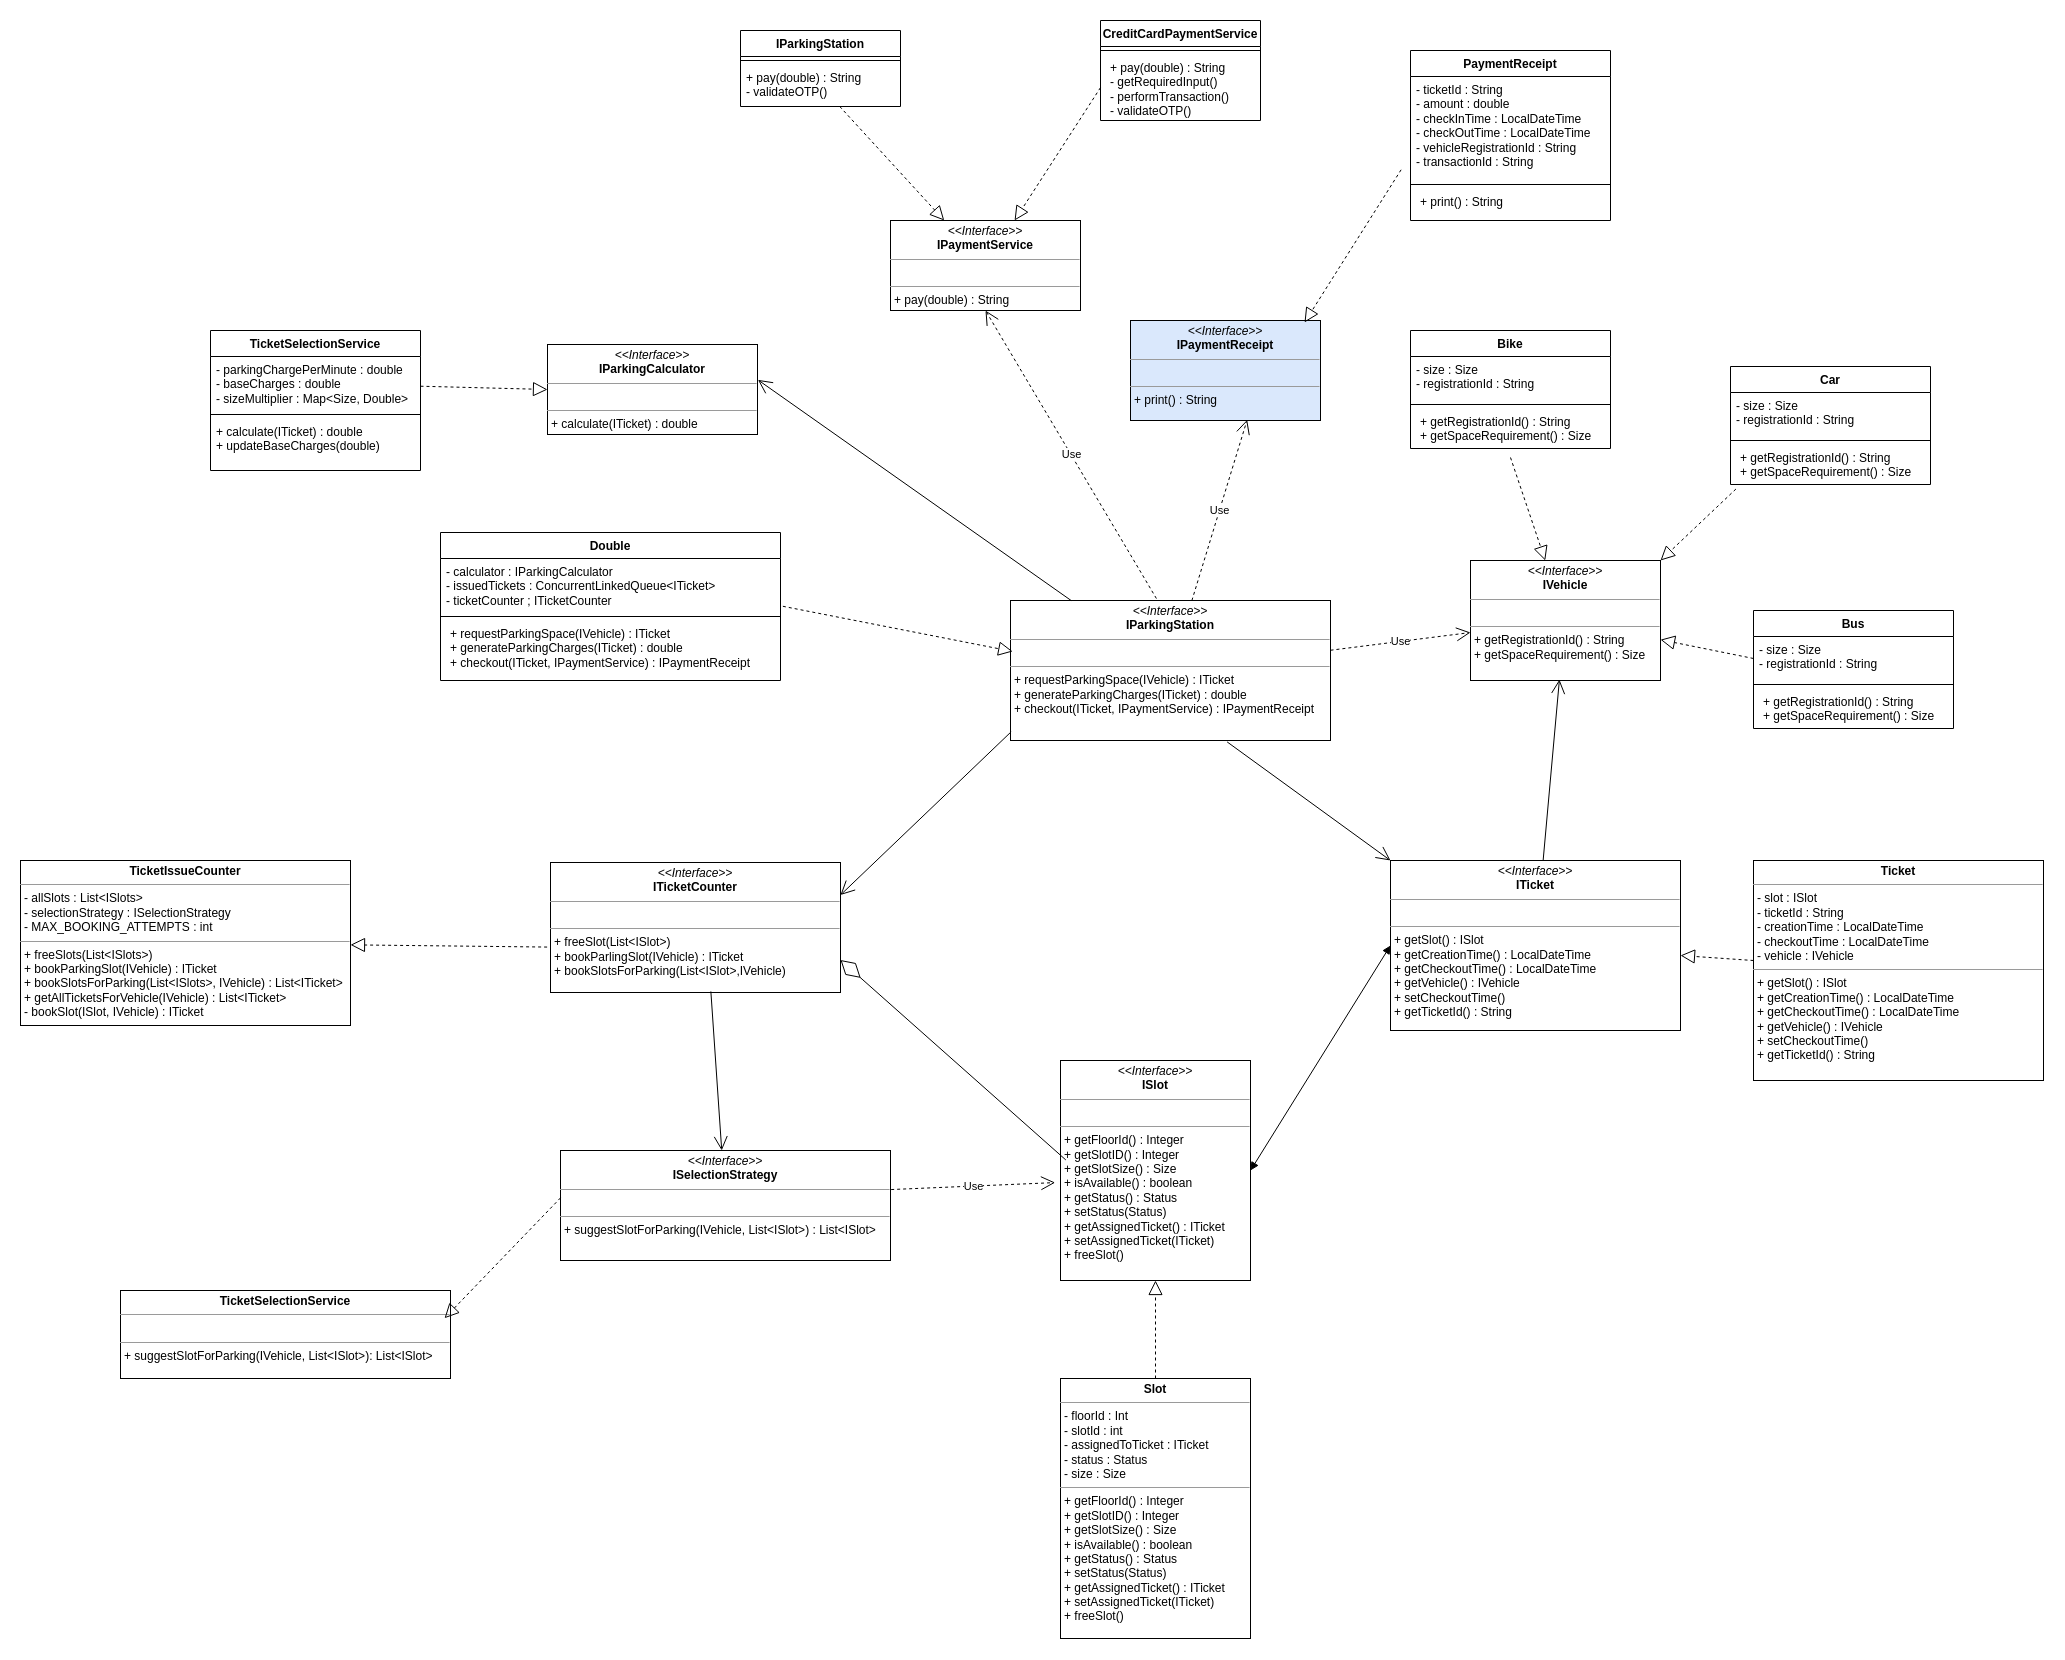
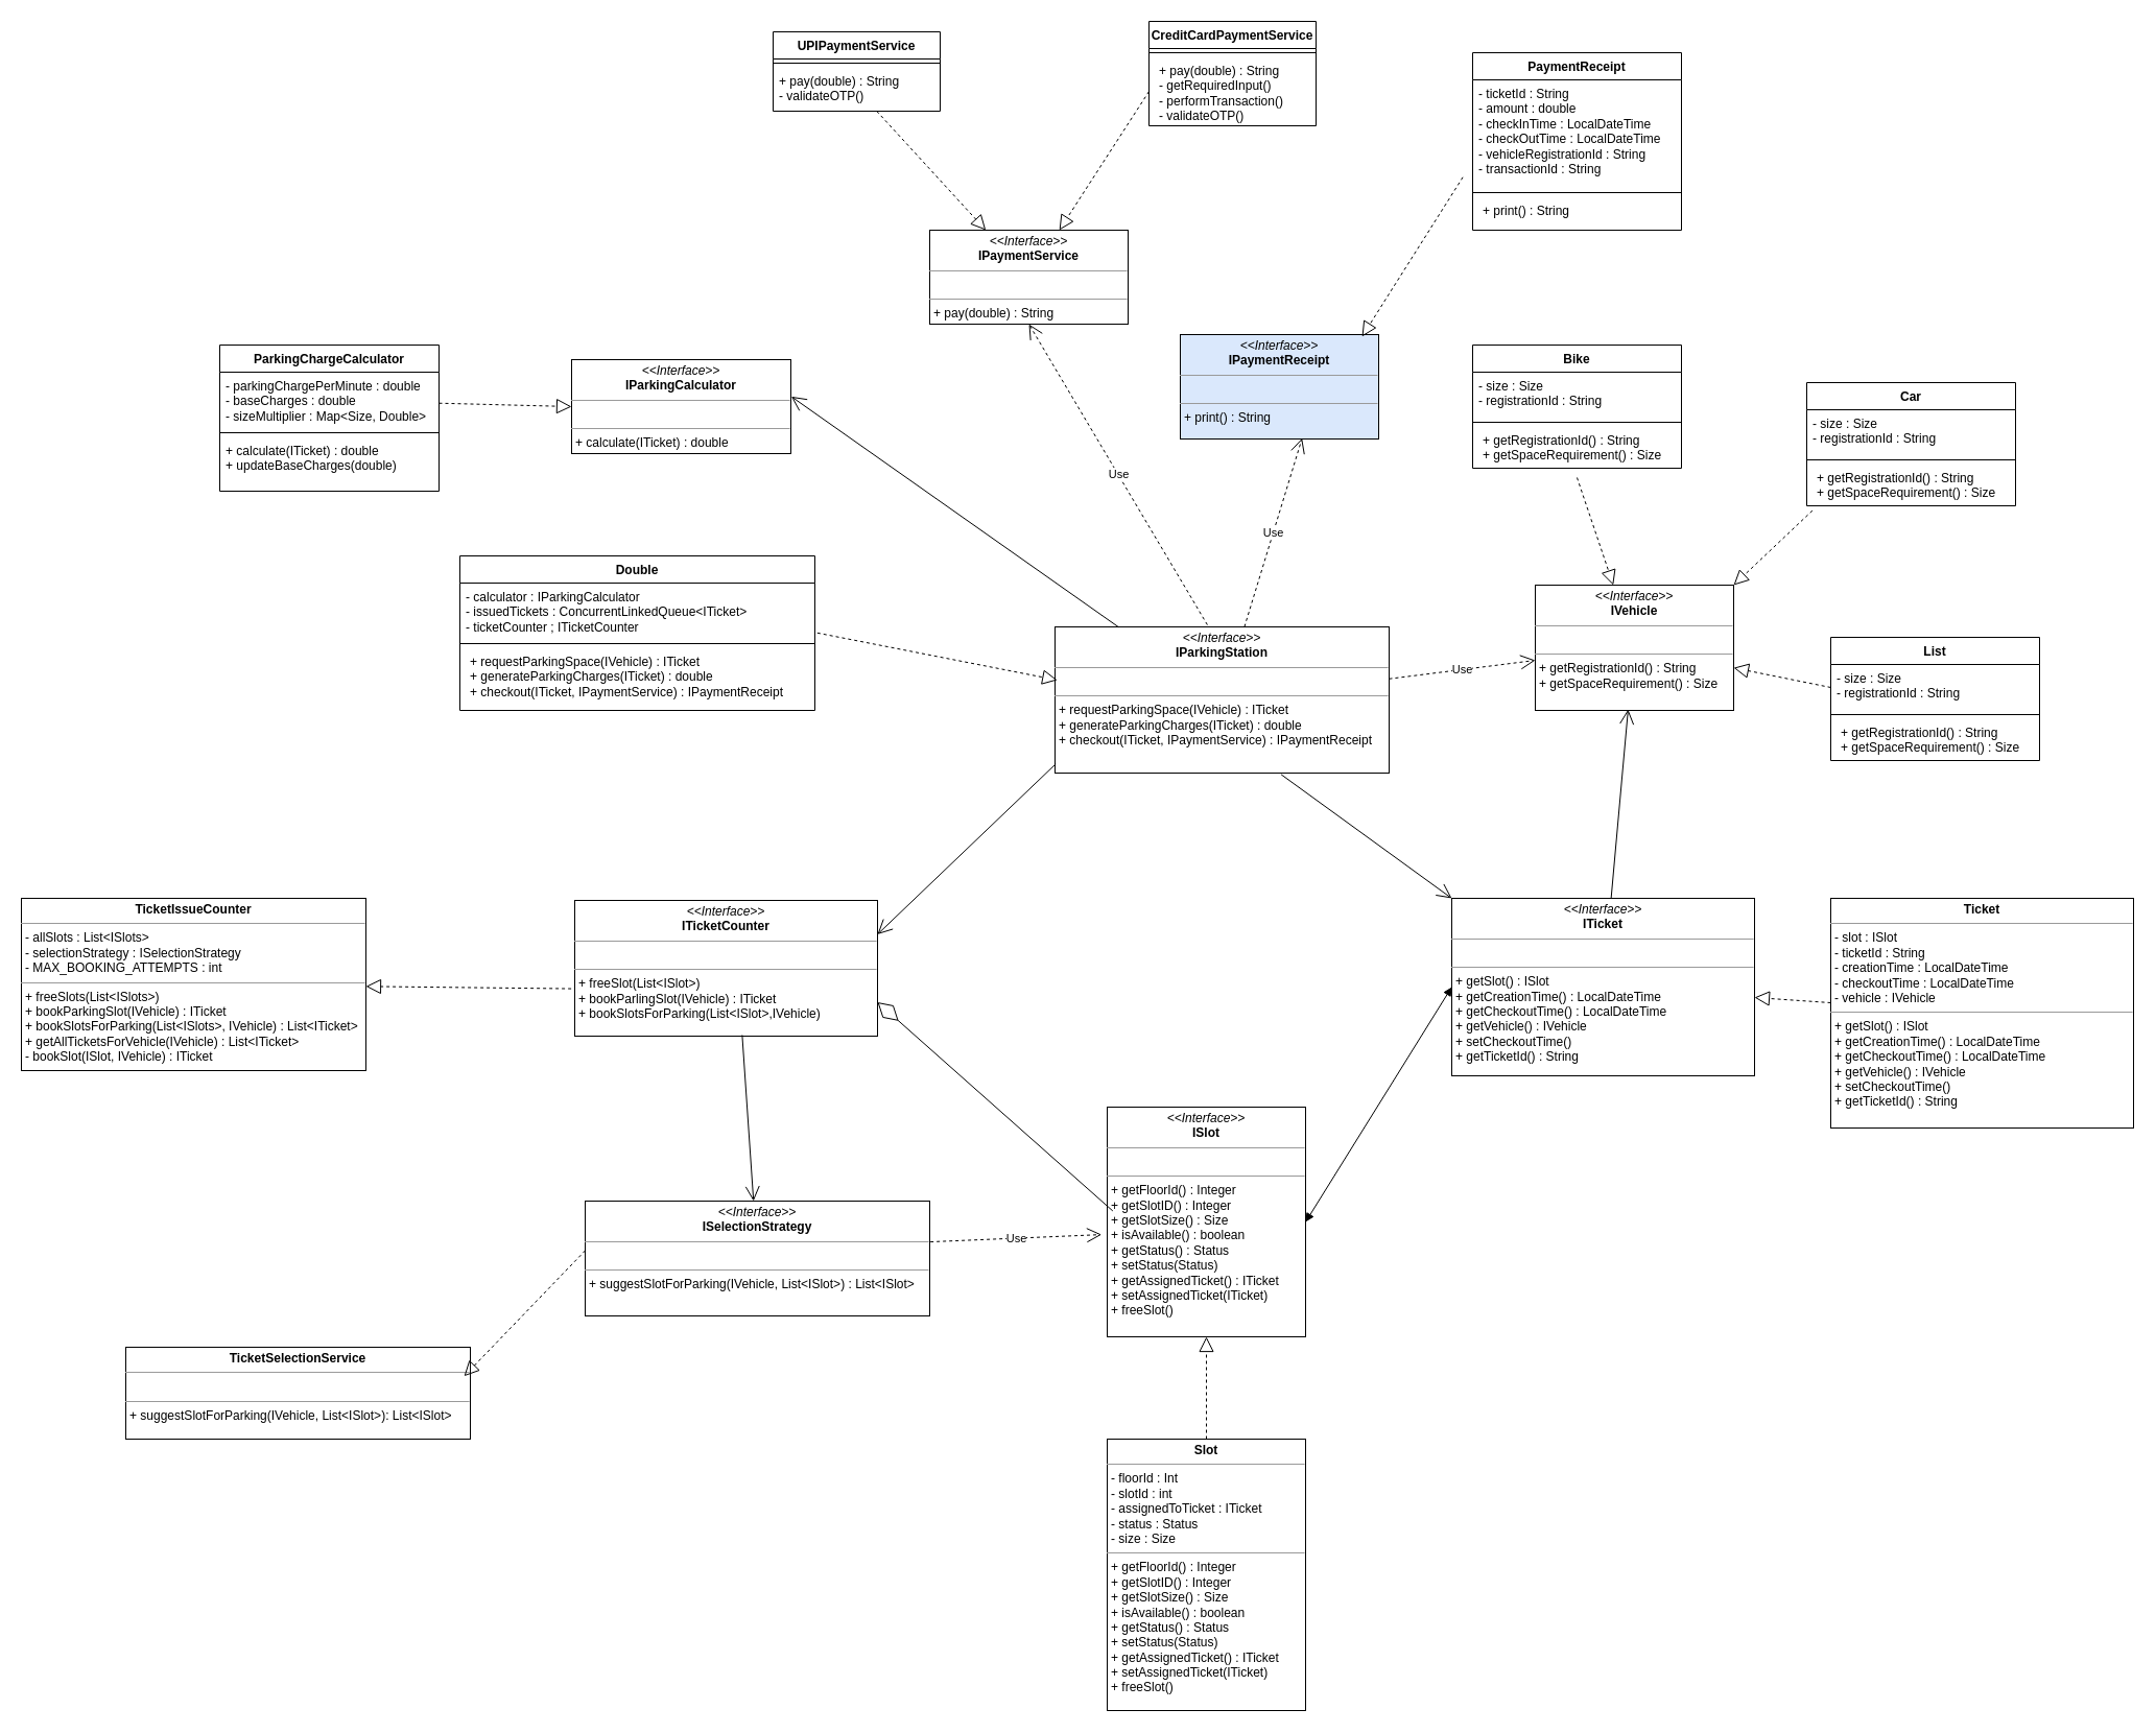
- <mxCell id="41" value="IParkingStation" style="swimlane;fontStyle=1;align=center;verticalAlign=top;childLayout=stackLayout;horizontal=1;startSize=26;horizontalStack=0;resizeParent=1;resizeParentMax=0;resizeLast=0;collapsible=1;marginBottom=0;whiteSpace=wrap;html=1;" parent="1" vertex="1"><mxGeometry x="740" y="30" width="160" height="76" as="geometry" /></mxCell>
+ <mxCell id="41" value="UPIPaymentService" style="swimlane;fontStyle=1;align=center;verticalAlign=top;childLayout=stackLayout;horizontal=1;startSize=26;horizontalStack=0;resizeParent=1;resizeParentMax=0;resizeLast=0;collapsible=1;marginBottom=0;whiteSpace=wrap;html=1;" parent="1" vertex="1"><mxGeometry x="740" y="30" width="160" height="76" as="geometry" /></mxCell>
- <mxCell id="46" value="TicketSelectionService" style="swimlane;fontStyle=1;align=center;verticalAlign=top;childLayout=stackLayout;horizontal=1;startSize=26;horizontalStack=0;resizeParent=1;resizeParentMax=0;resizeLast=0;collapsible=1;marginBottom=0;whiteSpace=wrap;html=1;" parent="1" vertex="1"><mxGeometry x="210" y="330" width="210" height="140" as="geometry" /></mxCell>
+ <mxCell id="46" value="ParkingChargeCalculator" style="swimlane;fontStyle=1;align=center;verticalAlign=top;childLayout=stackLayout;horizontal=1;startSize=26;horizontalStack=0;resizeParent=1;resizeParentMax=0;resizeLast=0;collapsible=1;marginBottom=0;whiteSpace=wrap;html=1;" parent="1" vertex="1"><mxGeometry x="210" y="330" width="210" height="140" as="geometry" /></mxCell>
- <mxCell id="11" value="Bus" style="swimlane;fontStyle=1;align=center;verticalAlign=top;childLayout=stackLayout;horizontal=1;startSize=26;horizontalStack=0;resizeParent=1;resizeParentMax=0;resizeLast=0;collapsible=1;marginBottom=0;whiteSpace=wrap;html=1;" parent="1" vertex="1"><mxGeometry x="1753" y="610" width="200" height="118" as="geometry" /></mxCell>
+ <mxCell id="11" value="List" style="swimlane;fontStyle=1;align=center;verticalAlign=top;childLayout=stackLayout;horizontal=1;startSize=26;horizontalStack=0;resizeParent=1;resizeParentMax=0;resizeLast=0;collapsible=1;marginBottom=0;whiteSpace=wrap;html=1;" parent="1" vertex="1"><mxGeometry x="1753" y="610" width="200" height="118" as="geometry" /></mxCell>
